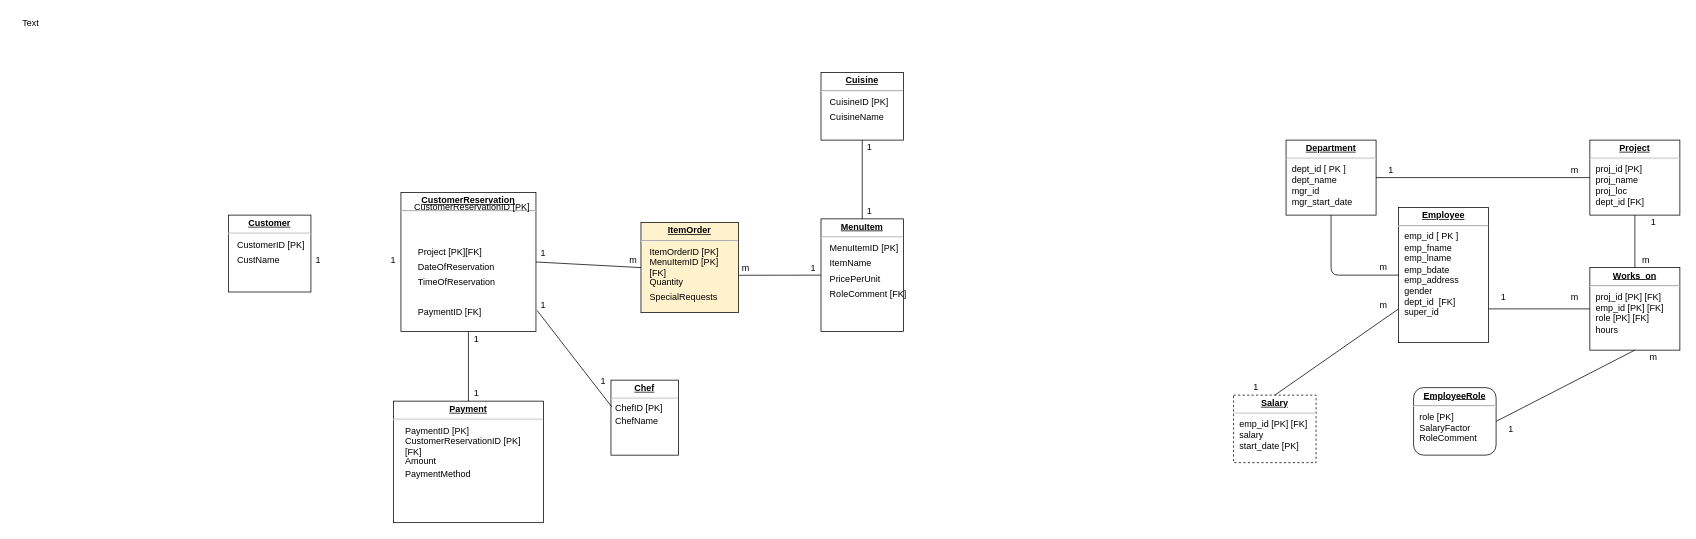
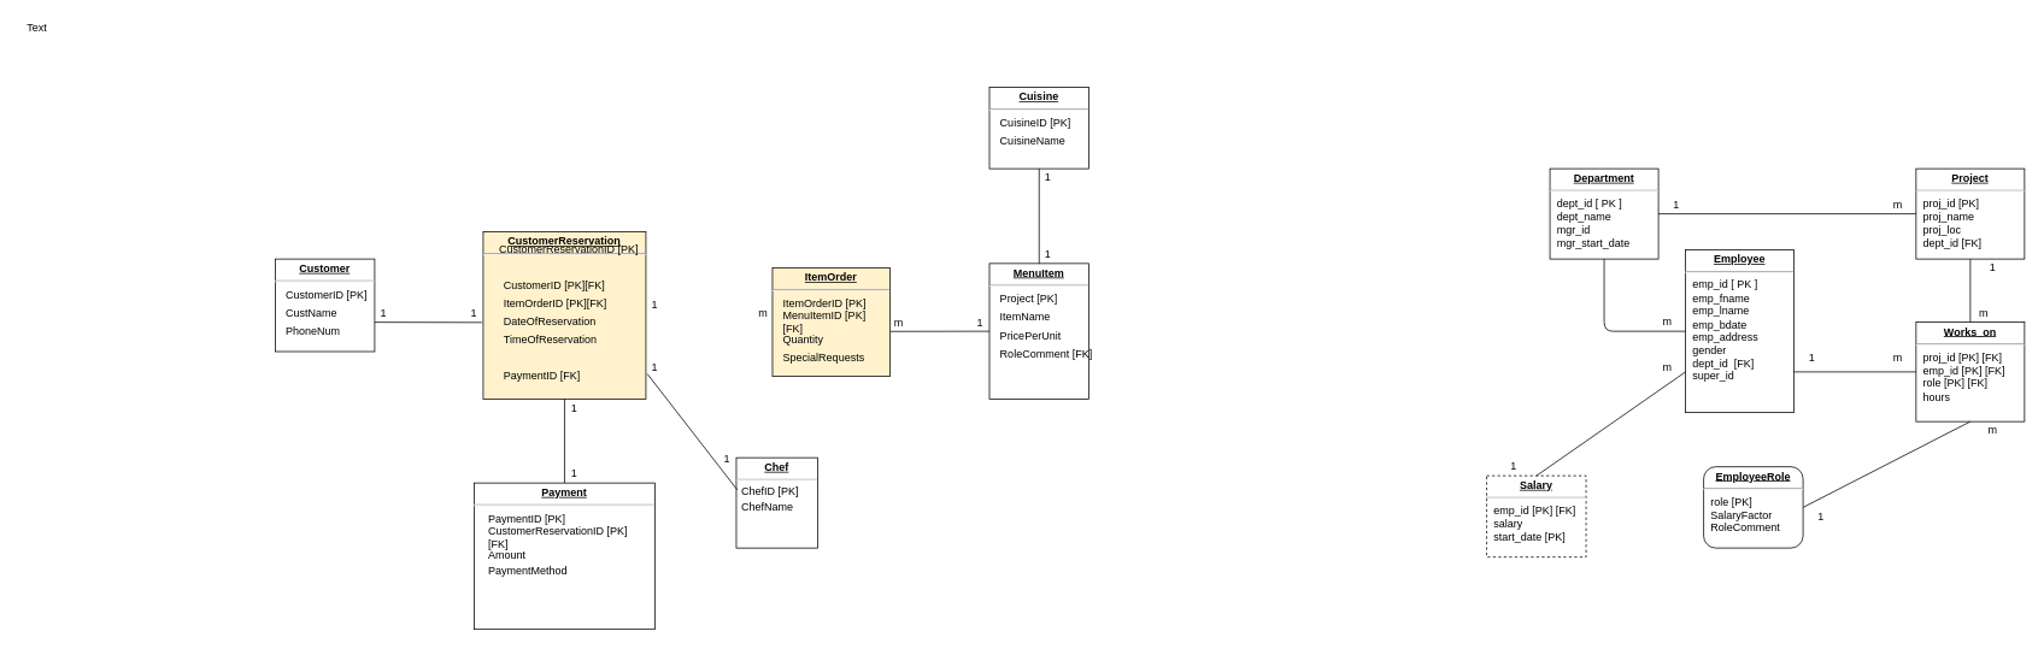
+ <mxCell id="41" value="CustomerID [PK][FK]" style="text;html=1;strokeColor=none;fillColor=none;align=left;verticalAlign=middle;whiteSpace=wrap;rounded=0;" vertex="1" parent="1"><mxGeometry x="554.5" y="306" width="130" height="20" as="geometry" /></mxCell>
- <mxCell id="42" value="&lt;div align=&quot;left&quot;&gt;MenuItemID [PK]&lt;br&gt;&lt;/div&gt;" style="text;html=1;strokeColor=none;fillColor=none;align=left;verticalAlign=middle;whiteSpace=wrap;rounded=0;" vertex="1" parent="1"><mxGeometry x="1104" y="321" width="130" height="20" as="geometry" /></mxCell>
+ <mxCell id="42" value="&lt;div align=&quot;left&quot;&gt;Project [PK]&lt;br&gt;&lt;/div&gt;" style="text;html=1;strokeColor=none;fillColor=none;align=left;verticalAlign=middle;whiteSpace=wrap;rounded=0;" vertex="1" parent="1"><mxGeometry x="1104" y="321" width="130" height="20" as="geometry" /></mxCell>
- <mxCell id="48" value="Project [PK][FK]" style="text;html=1;strokeColor=none;fillColor=none;align=left;verticalAlign=middle;whiteSpace=wrap;rounded=0;" vertex="1" parent="1"><mxGeometry x="554.5" y="326" width="130" height="20" as="geometry" /></mxCell>
+ <mxCell id="48" value="ItemOrderID [PK][FK]" style="text;html=1;strokeColor=none;fillColor=none;align=left;verticalAlign=middle;whiteSpace=wrap;rounded=0;" vertex="1" parent="1"><mxGeometry x="554.5" y="326" width="130" height="20" as="geometry" /></mxCell>
- <mxCell id="26" value="&lt;p style=&quot;margin: 0px ; margin-top: 4px ; text-align: center ; text-decoration: underline&quot;&gt;&lt;b&gt;CustomerReservation&lt;/b&gt;&lt;br&gt;&lt;/p&gt;&lt;hr&gt;" style="verticalAlign=top;align=left;overflow=fill;fontSize=12;fontFamily=Helvetica;html=1;" parent="1" vertex="1"><mxGeometry x="534" y="256" width="180" height="185" as="geometry" /></mxCell>
+ <mxCell id="26" value="&lt;p style=&quot;margin: 0px ; margin-top: 4px ; text-align: center ; text-decoration: underline&quot;&gt;&lt;b&gt;CustomerReservation&lt;/b&gt;&lt;br&gt;&lt;/p&gt;&lt;hr&gt;" style="verticalAlign=top;align=left;overflow=fill;fontSize=12;fontFamily=Helvetica;html=1;fillColor=#fff2cc;" parent="1" vertex="1"><mxGeometry x="534" y="256" width="180" height="185" as="geometry" /></mxCell>
- <mxCell id="57" value="" style="endArrow=none;html=1;entryX=0;entryY=0.5;entryDx=0;entryDy=0;exitX=1;exitY=0.5;exitDx=0;exitDy=0;" edge="1" parent="1" source="26" target="27"><mxGeometry width="50" height="50" relative="1" as="geometry"><mxPoint x="754" y="446" as="sourcePoint" /><mxPoint x="804" y="396" as="targetPoint" /></mxGeometry></mxCell>
+ <mxCell id="58" value="" style="endArrow=none;html=1;entryX=-0.008;entryY=0.542;entryDx=0;entryDy=0;entryPerimeter=0;exitX=1;exitY=0;exitDx=0;exitDy=0;" edge="1" parent="1" source="38" target="26"><mxGeometry width="50" height="50" relative="1" as="geometry"><mxPoint x="494" y="356" as="sourcePoint" /><mxPoint x="504" y="376" as="targetPoint" /></mxGeometry></mxCell>
+ <mxCell id="38" value="PhoneNum" style="text;html=1;strokeColor=none;fillColor=none;align=left;verticalAlign=middle;whiteSpace=wrap;rounded=0;" vertex="1" parent="1"><mxGeometry x="314" y="356" width="100" height="20" as="geometry" /></mxCell>
